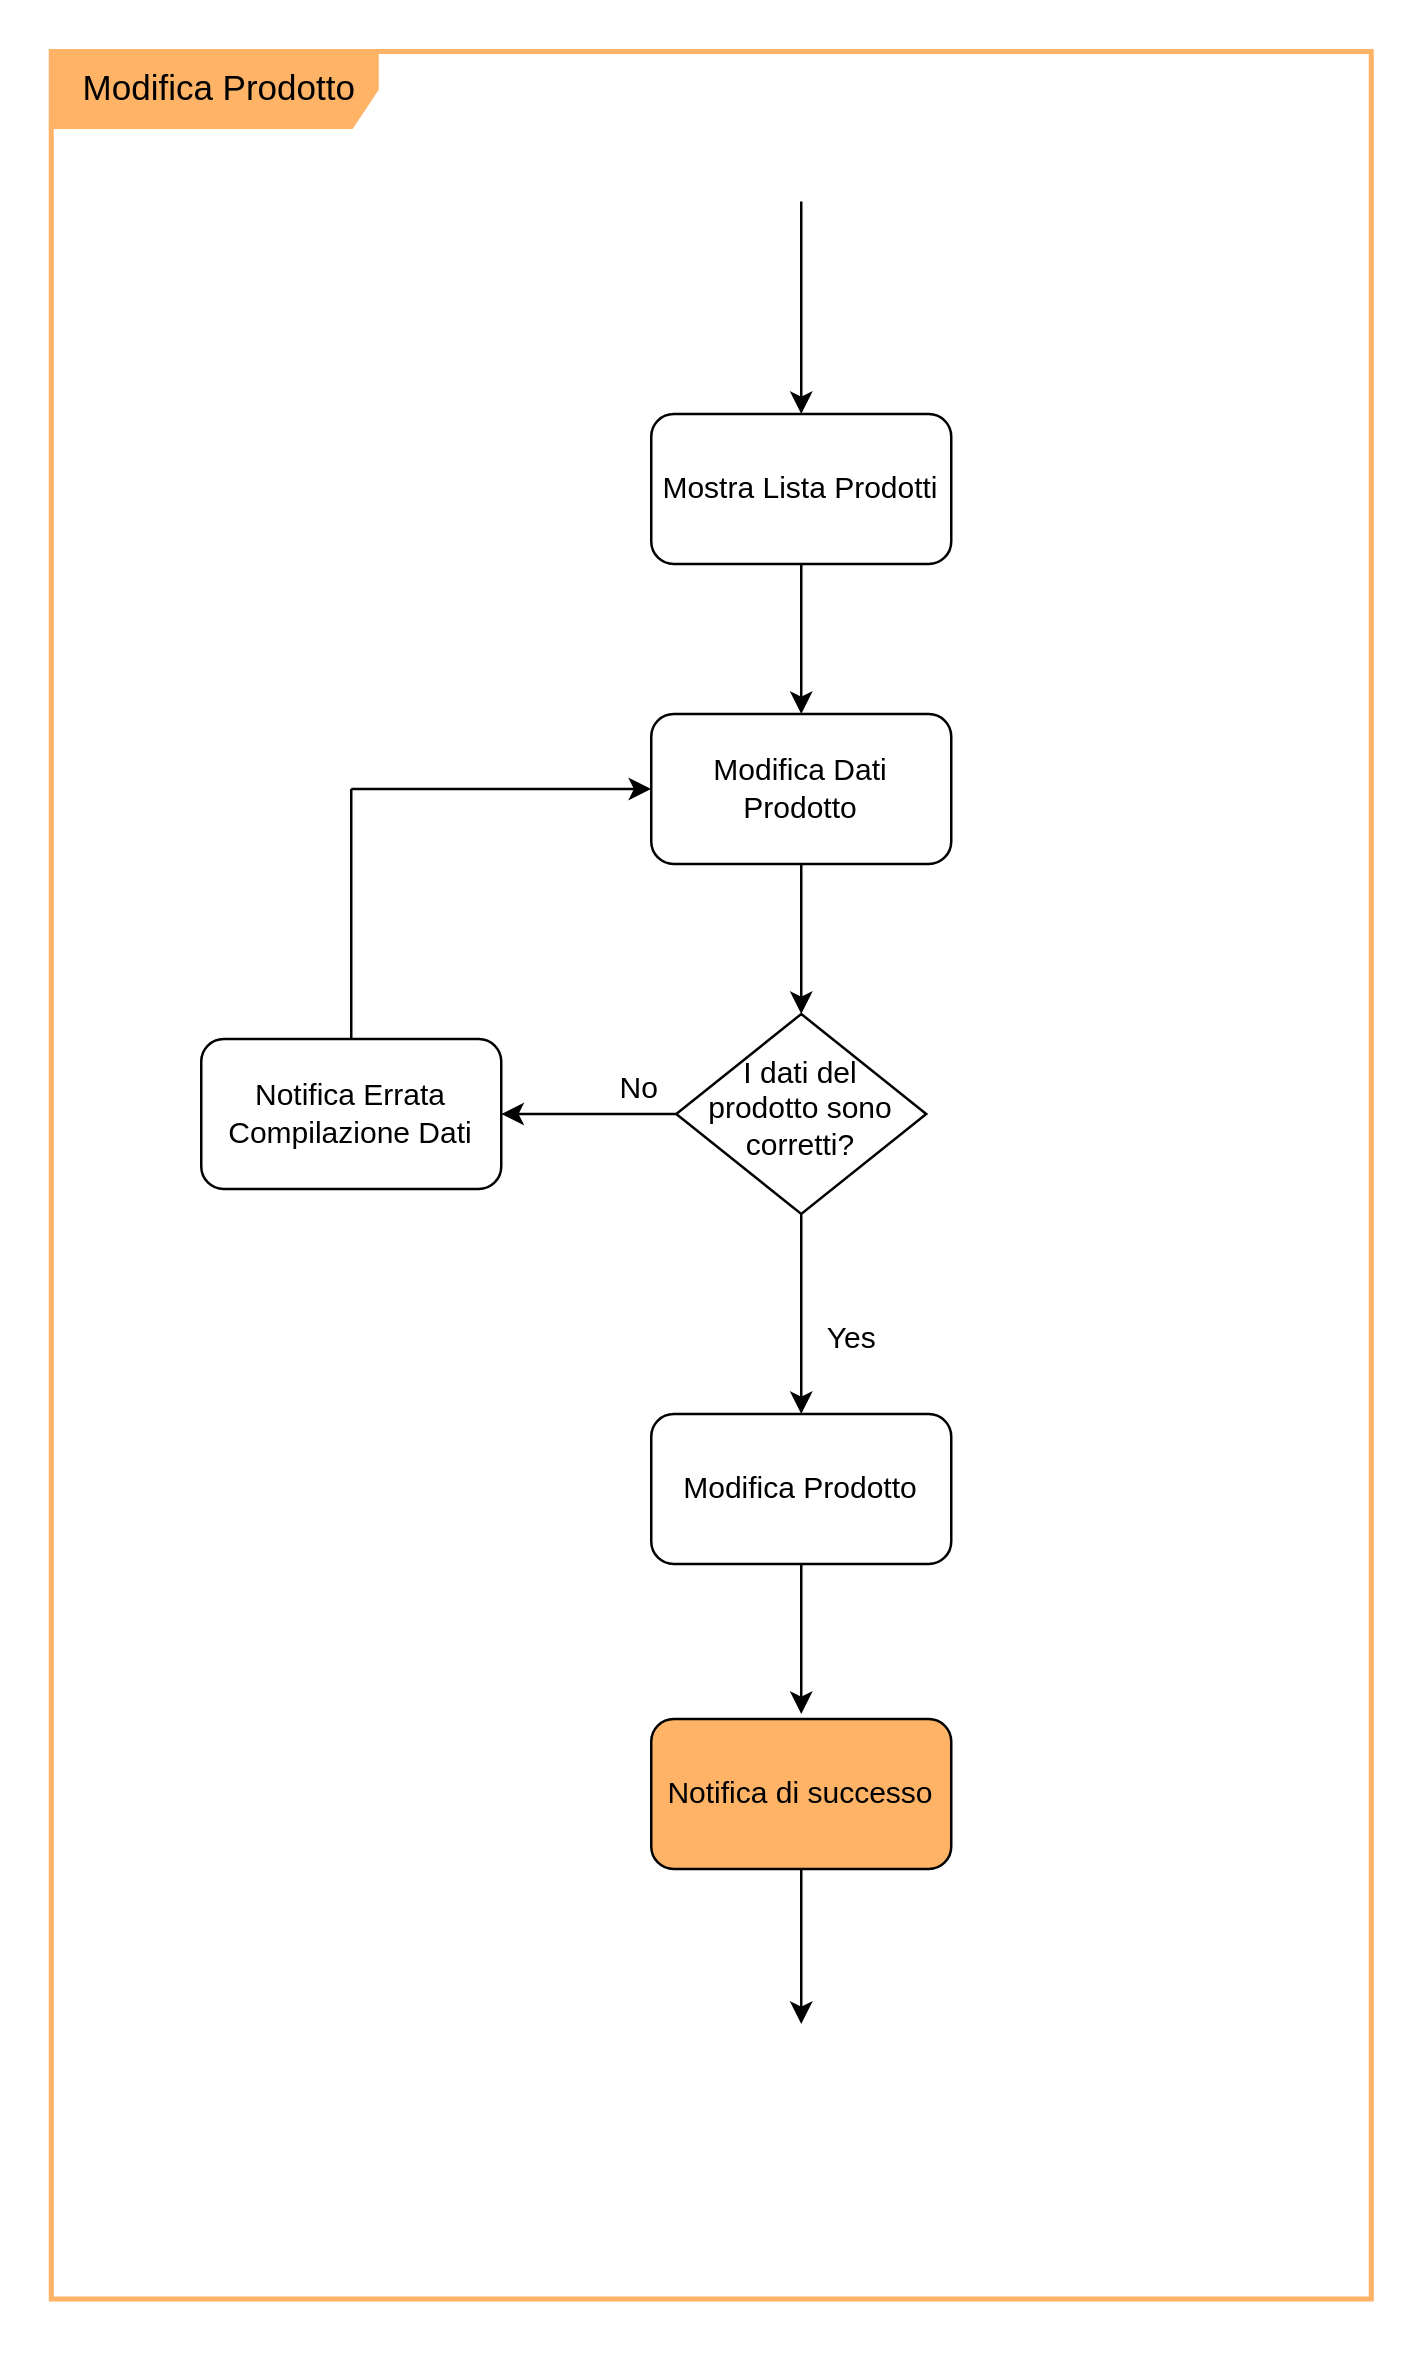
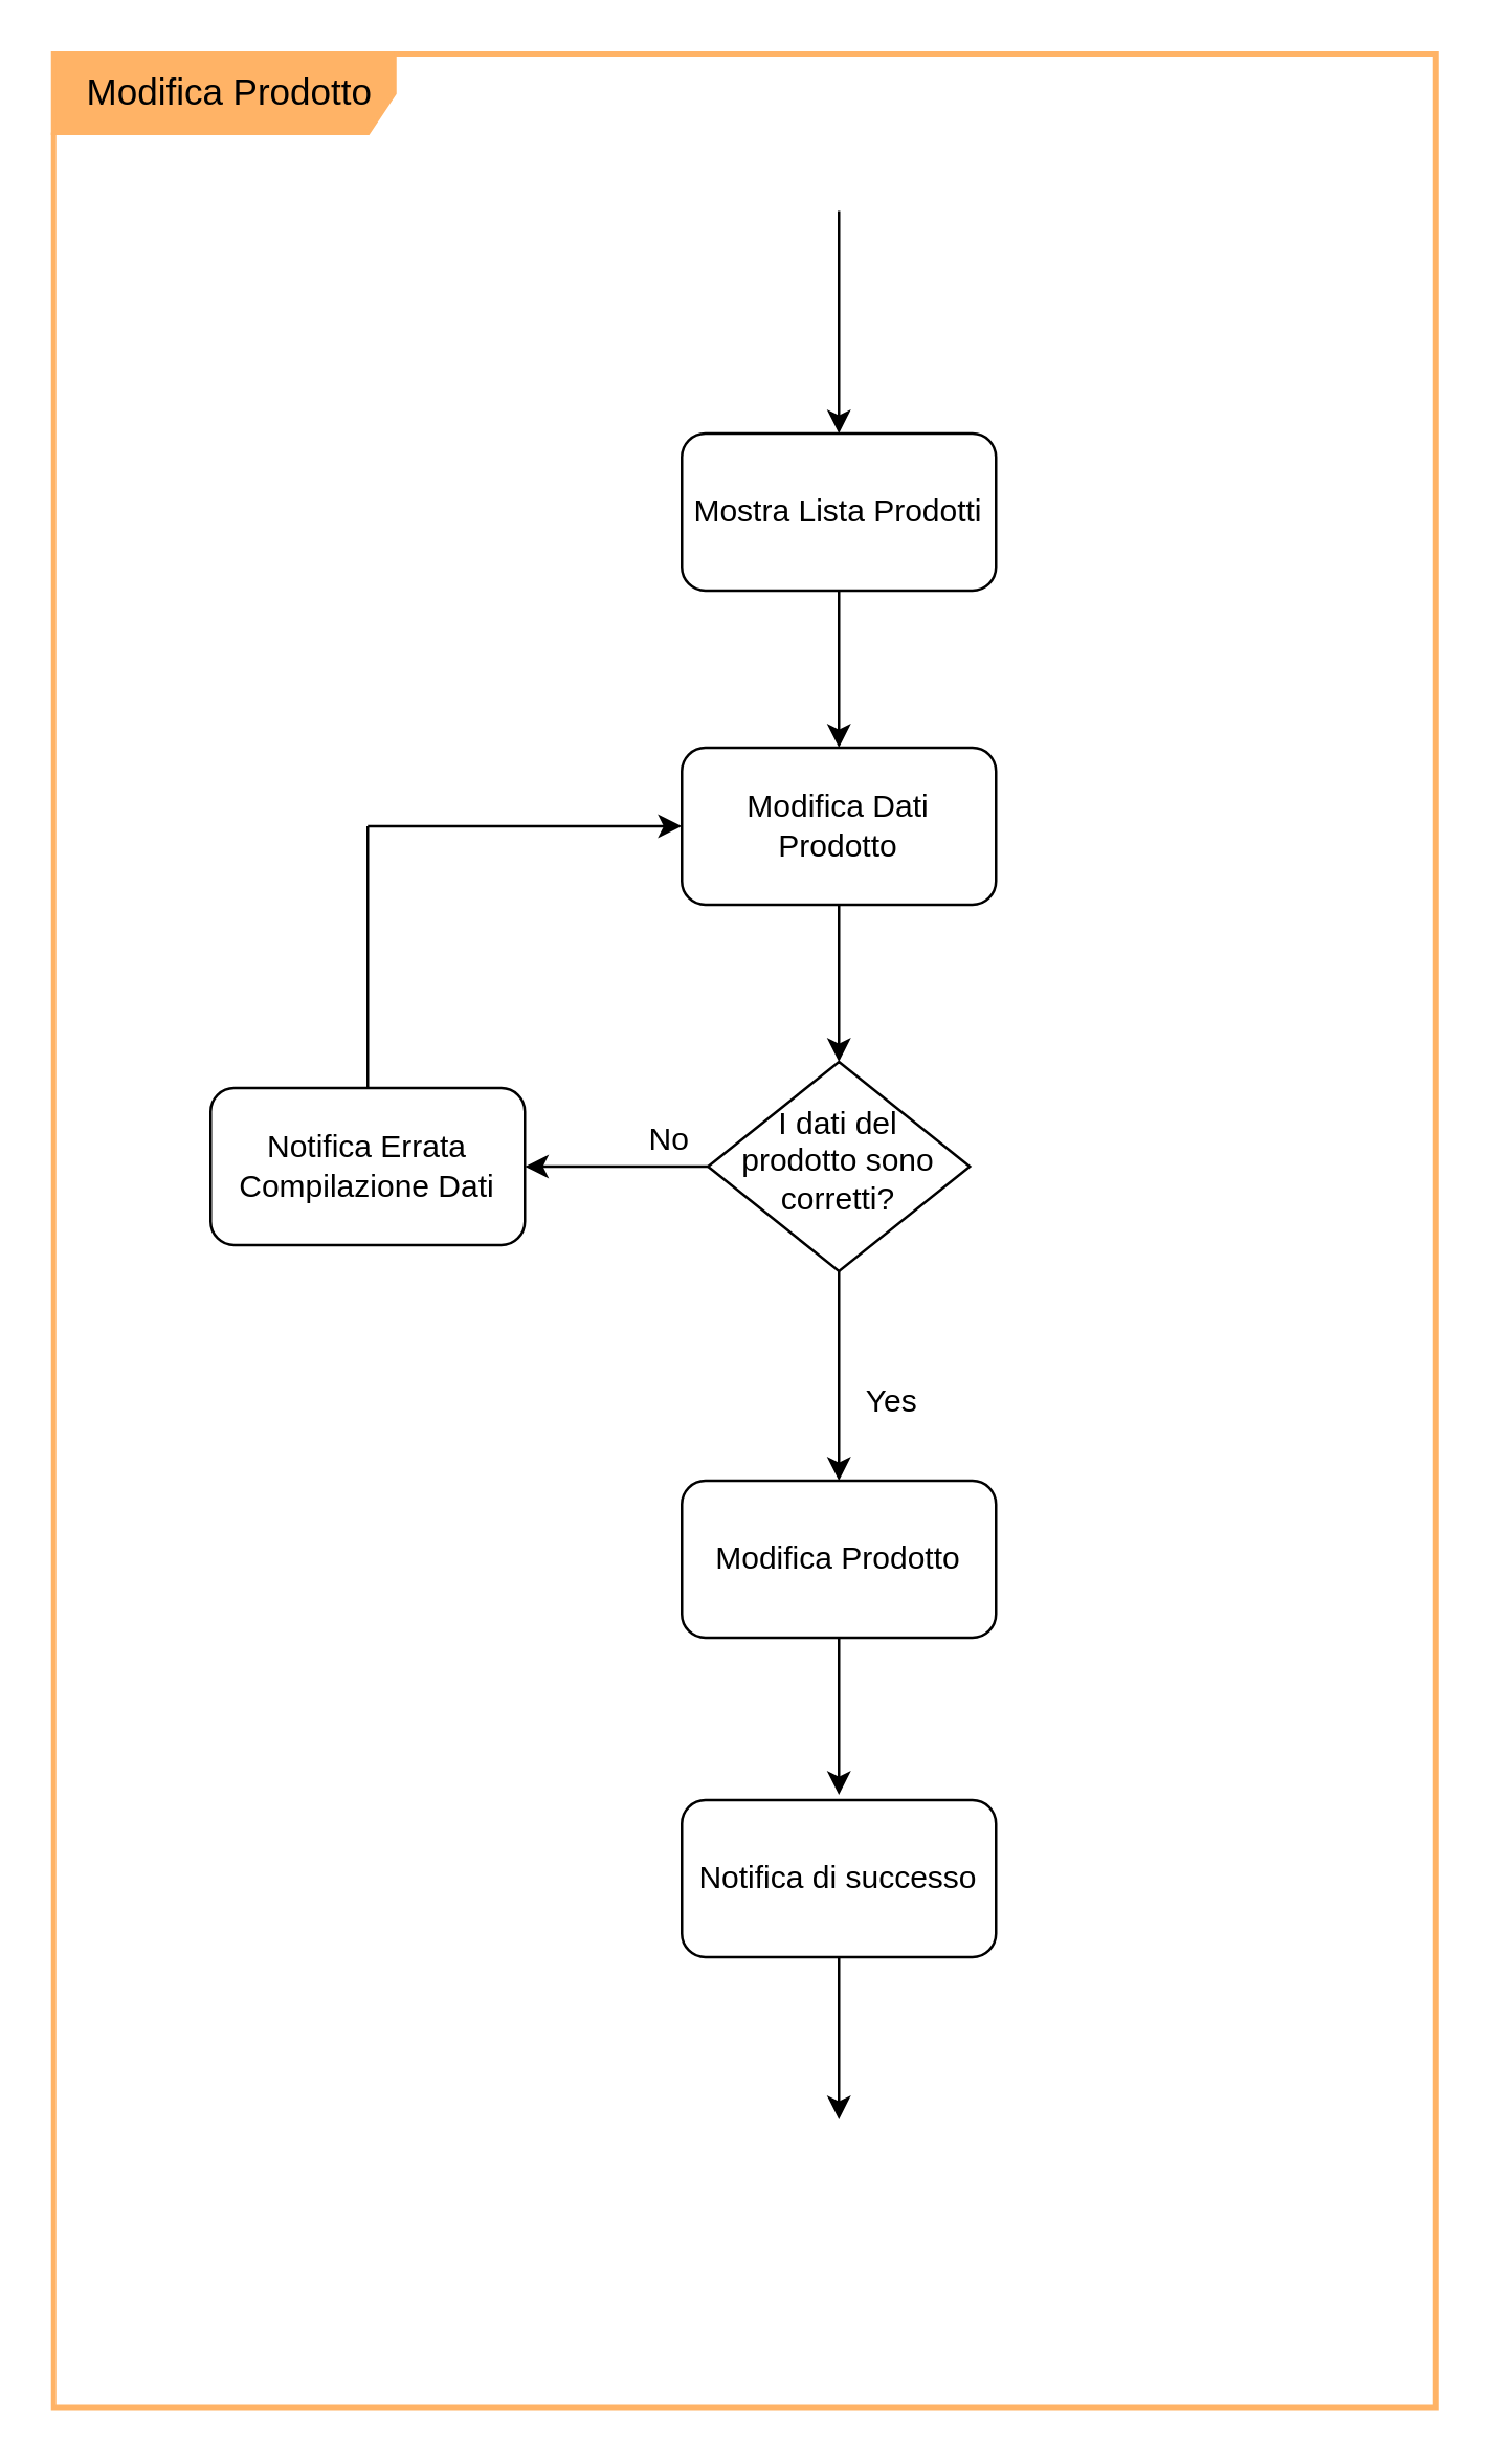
- <mxCell id="21" value="Notifica di successo" style="rounded=1;whiteSpace=wrap;html=1;fillColor=#ffb366;" vertex="1" parent="1"><mxGeometry x="260" y="687" width="120" height="60" as="geometry" /></mxCell>
+ <mxCell id="21" value="Notifica di successo" style="rounded=1;whiteSpace=wrap;html=1;" vertex="1" parent="1"><mxGeometry x="260" y="687" width="120" height="60" as="geometry" /></mxCell>
